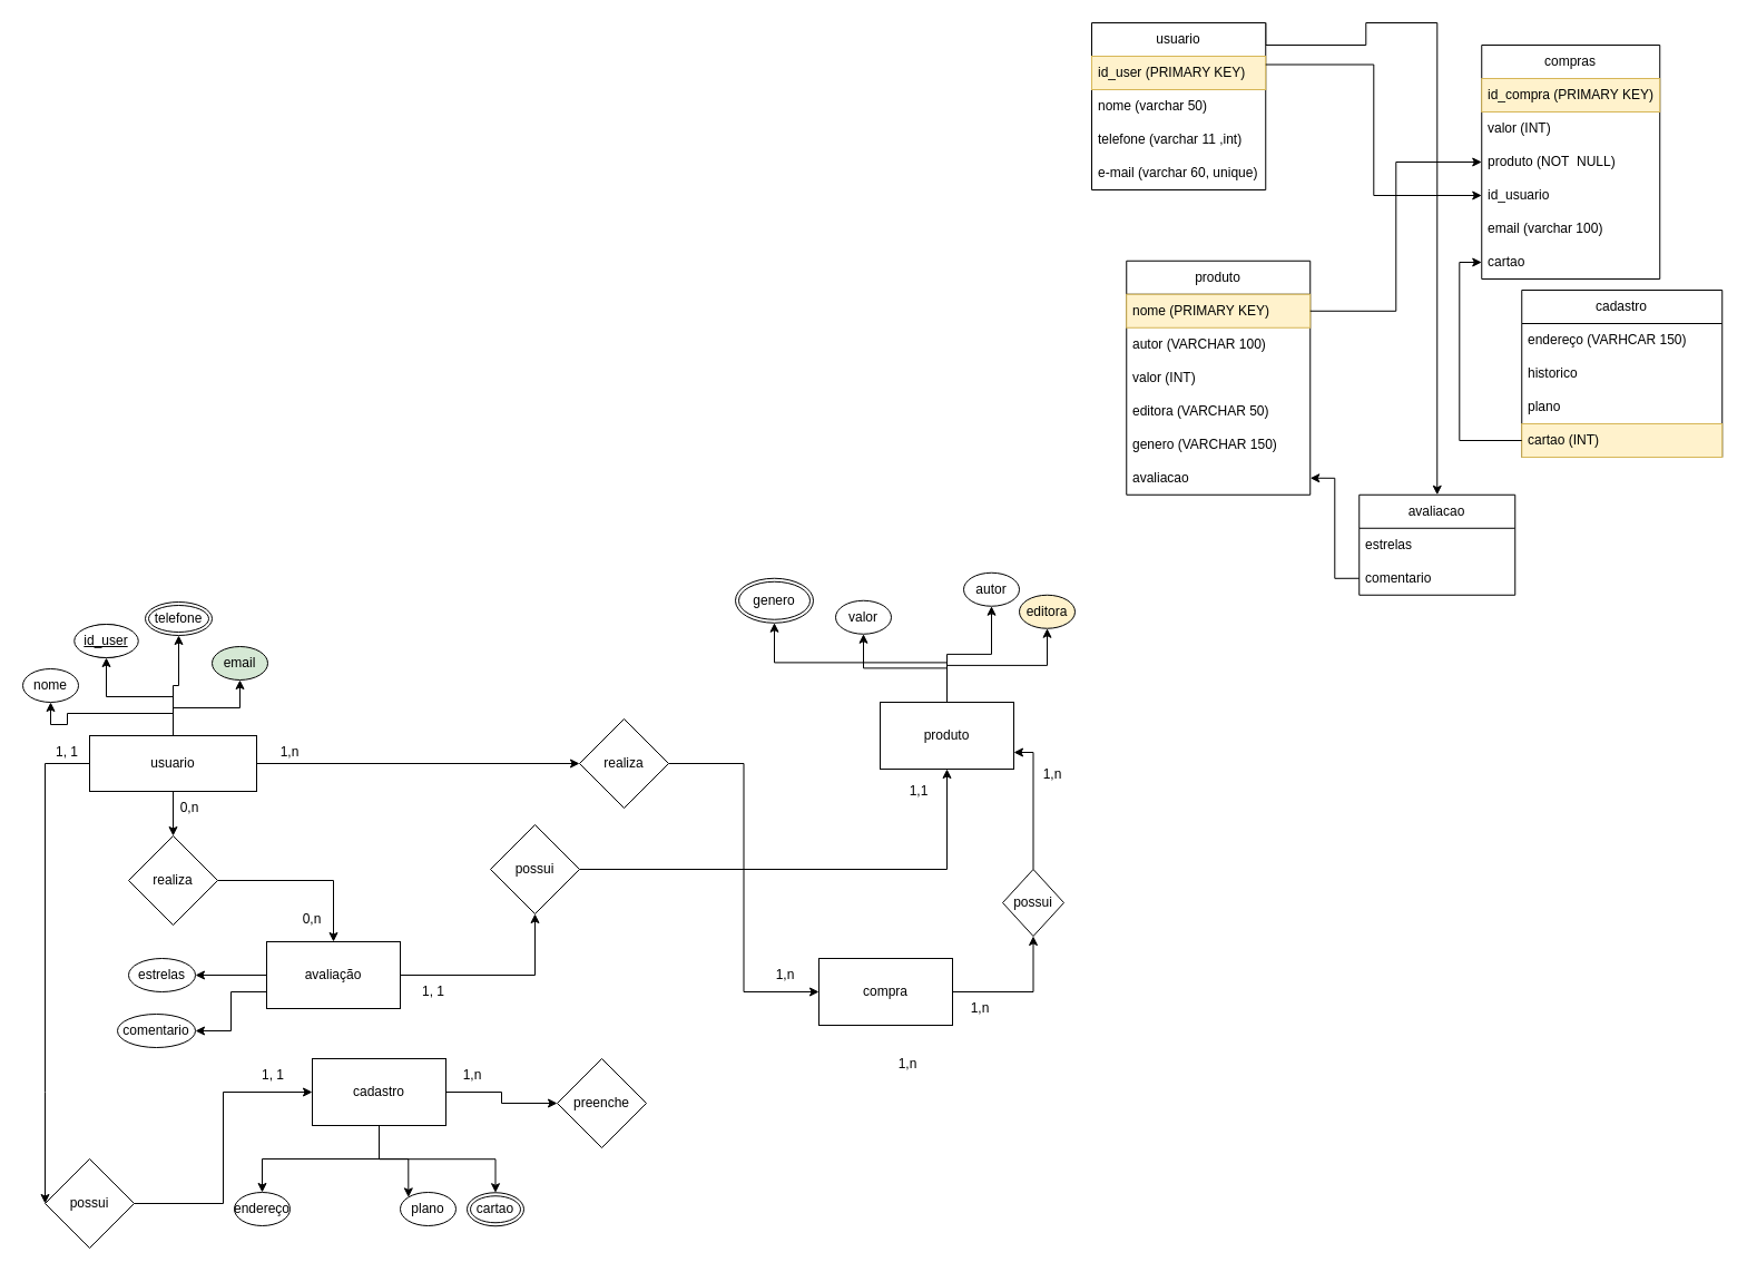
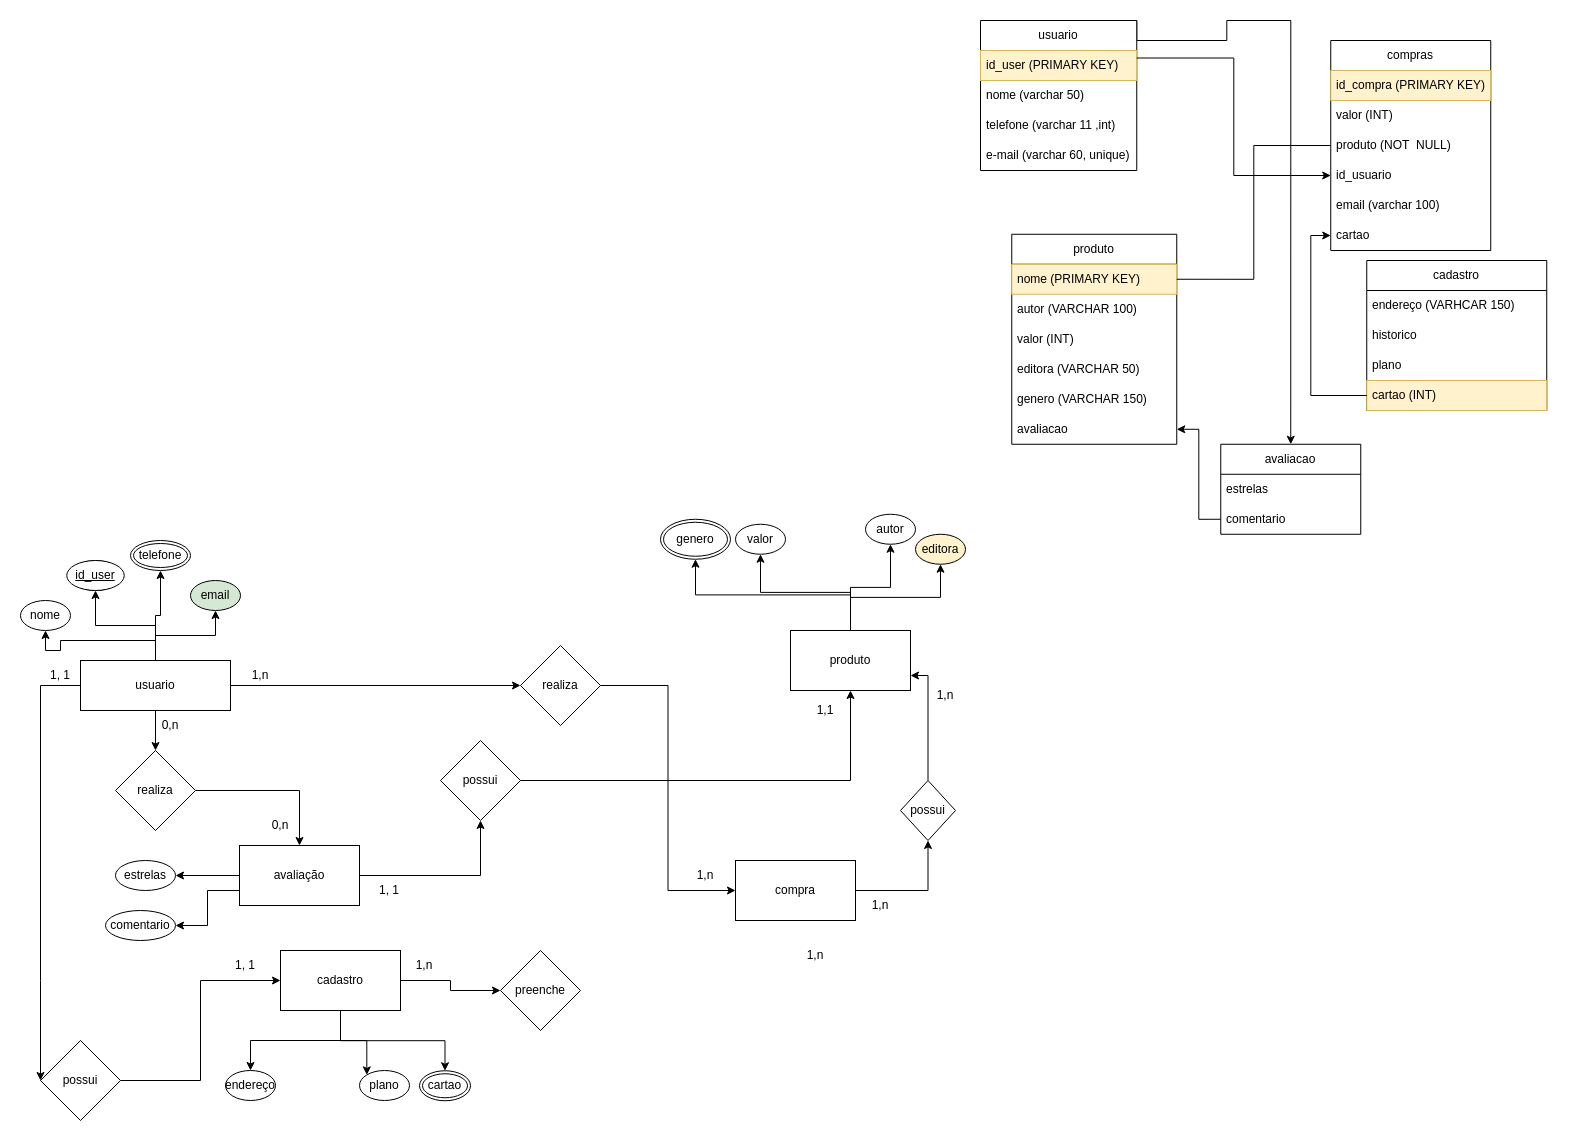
- <mxCell id="95" style="edgeStyle=orthogonalEdgeStyle;rounded=0;orthogonalLoop=1;jettySize=auto;html=1;exitX=1;exitY=0.5;exitDx=0;exitDy=0;" parent="1" source="59" target="71" edge="1"><mxGeometry relative="1" as="geometry" /></mxCell>
+ <mxCell id="95" style="edgeStyle=orthogonalEdgeStyle;rounded=0;orthogonalLoop=1;jettySize=auto;html=1;exitX=1;exitY=0.5;exitDx=0;exitDy=0;endArrow=none;" parent="1" source="59" target="71" edge="1"><mxGeometry relative="1" as="geometry" /></mxCell>
- <mxCell id="37" value="valor" style="ellipse;whiteSpace=wrap;html=1;" parent="1" vertex="1"><mxGeometry x="750" y="538.75" width="50" height="30" as="geometry" /></mxCell>
+ <mxCell id="37" value="valor" style="ellipse;whiteSpace=wrap;html=1;" parent="1" vertex="1"><mxGeometry x="735" y="523.75" width="50" height="30" as="geometry" /></mxCell>
- <mxCell id="41" value="endereço" style="ellipse;whiteSpace=wrap;html=1;" parent="1" vertex="1"><mxGeometry x="210" y="1070" width="50" height="30" as="geometry" /></mxCell>
+ <mxCell id="41" value="endereço" style="ellipse;whiteSpace=wrap;html=1;" parent="1" vertex="1"><mxGeometry x="225" y="1070" width="50" height="30" as="geometry" /></mxCell>
